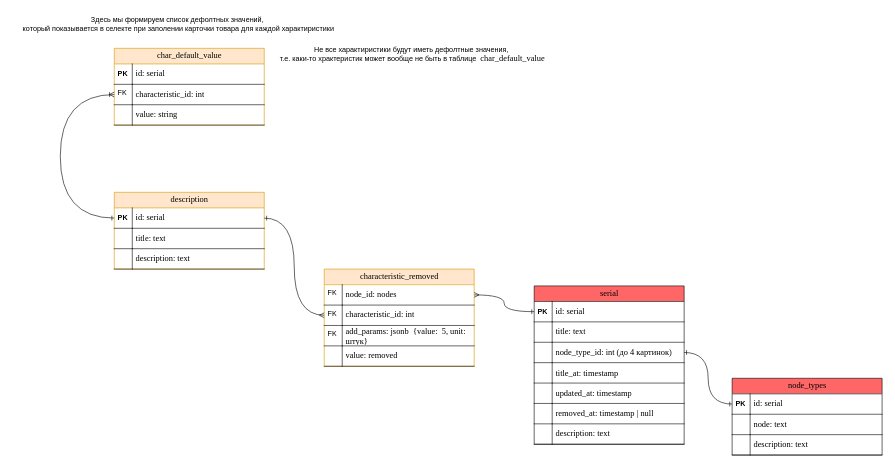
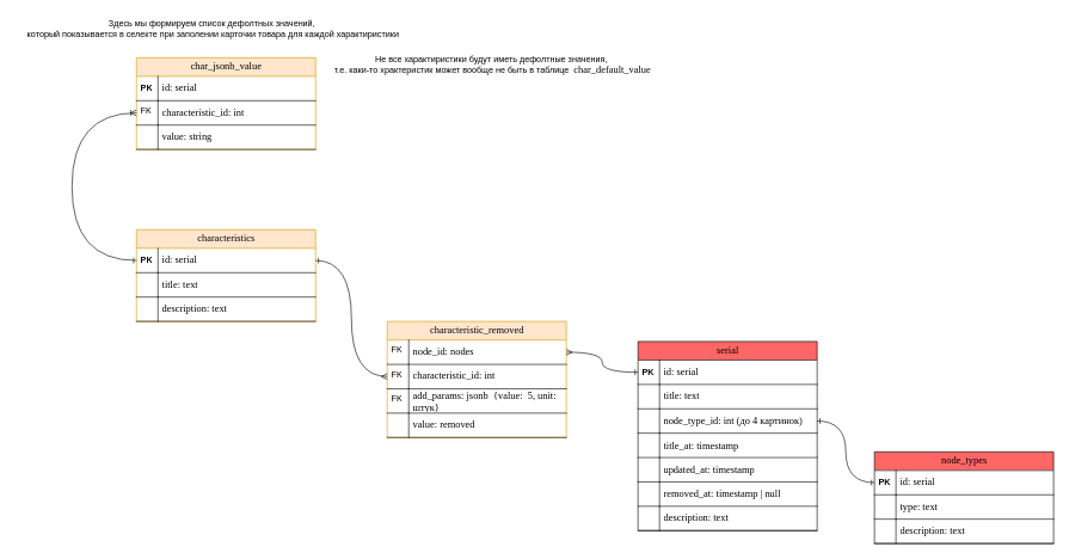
- <mxCell id="43" value="char_default_value" style="swimlane;html=1;fontStyle=0;childLayout=stackLayout;horizontal=1;startSize=26;fillColor=#ffe6cc;horizontalStack=0;resizeParent=1;resizeLast=0;collapsible=1;marginBottom=0;swimlaneFillColor=#ffffff;align=center;rounded=0;shadow=0;comic=0;labelBackgroundColor=none;strokeWidth=1;fontFamily=Verdana;fontSize=14;strokeColor=#d79b00;" vertex="1" parent="1"><mxGeometry x="190" y="80" width="250" height="128" as="geometry"><mxRectangle x="20" y="90" width="100" height="26" as="alternateBounds" /></mxGeometry></mxCell>
+ <mxCell id="43" value="char_jsonb_value" style="swimlane;html=1;fontStyle=0;childLayout=stackLayout;horizontal=1;startSize=26;fillColor=#ffe6cc;horizontalStack=0;resizeParent=1;resizeLast=0;collapsible=1;marginBottom=0;swimlaneFillColor=#ffffff;align=center;rounded=0;shadow=0;comic=0;labelBackgroundColor=none;strokeWidth=1;fontFamily=Verdana;fontSize=14;strokeColor=#d79b00;" vertex="1" parent="1"><mxGeometry x="190" y="80" width="250" height="128" as="geometry"><mxRectangle x="20" y="90" width="100" height="26" as="alternateBounds" /></mxGeometry></mxCell>
- <mxCell id="25" value="description" style="swimlane;html=1;fontStyle=0;childLayout=stackLayout;horizontal=1;startSize=26;fillColor=#ffe6cc;horizontalStack=0;resizeParent=1;resizeLast=0;collapsible=1;marginBottom=0;swimlaneFillColor=#ffffff;align=center;rounded=0;shadow=0;comic=0;labelBackgroundColor=none;strokeWidth=1;fontFamily=Verdana;fontSize=14;strokeColor=#d79b00;" parent="1" vertex="1"><mxGeometry x="190" y="320" width="250" height="128" as="geometry"><mxRectangle x="20" y="90" width="100" height="26" as="alternateBounds" /></mxGeometry></mxCell>
+ <mxCell id="25" value="characteristics" style="swimlane;html=1;fontStyle=0;childLayout=stackLayout;horizontal=1;startSize=26;fillColor=#ffe6cc;horizontalStack=0;resizeParent=1;resizeLast=0;collapsible=1;marginBottom=0;swimlaneFillColor=#ffffff;align=center;rounded=0;shadow=0;comic=0;labelBackgroundColor=none;strokeWidth=1;fontFamily=Verdana;fontSize=14;strokeColor=#d79b00;" parent="1" vertex="1"><mxGeometry x="190" y="320" width="250" height="128" as="geometry"><mxRectangle x="20" y="90" width="100" height="26" as="alternateBounds" /></mxGeometry></mxCell>
- <mxCell id="20" value="&lt;span style=&quot;font-family: Verdana; font-size: 14px; text-align: center; text-wrap: nowrap;&quot;&gt;node&lt;/span&gt;&lt;span style=&quot;font-family: &amp;quot;Lucida Console&amp;quot;; font-size: 14px;&quot;&gt;: text&lt;/span&gt;" style="shape=partialRectangle;top=0;left=0;right=0;bottom=1;html=1;align=left;verticalAlign=middle;fillColor=none;spacingLeft=34;spacingRight=4;whiteSpace=wrap;overflow=hidden;rotatable=0;points=[[0,0.5],[1,0.5]];portConstraint=eastwest;dropTarget=0;" parent="17" vertex="1"><mxGeometry y="60" width="250" height="34" as="geometry" /></mxCell>
+ <mxCell id="20" value="&lt;span style=&quot;font-family: Verdana; font-size: 14px; text-align: center; text-wrap: nowrap;&quot;&gt;type&lt;/span&gt;&lt;span style=&quot;font-family: &amp;quot;Lucida Console&amp;quot;; font-size: 14px;&quot;&gt;: text&lt;/span&gt;" style="shape=partialRectangle;top=0;left=0;right=0;bottom=1;html=1;align=left;verticalAlign=middle;fillColor=none;spacingLeft=34;spacingRight=4;whiteSpace=wrap;overflow=hidden;rotatable=0;points=[[0,0.5],[1,0.5]];portConstraint=eastwest;dropTarget=0;" parent="17" vertex="1"><mxGeometry y="60" width="250" height="34" as="geometry" /></mxCell>
